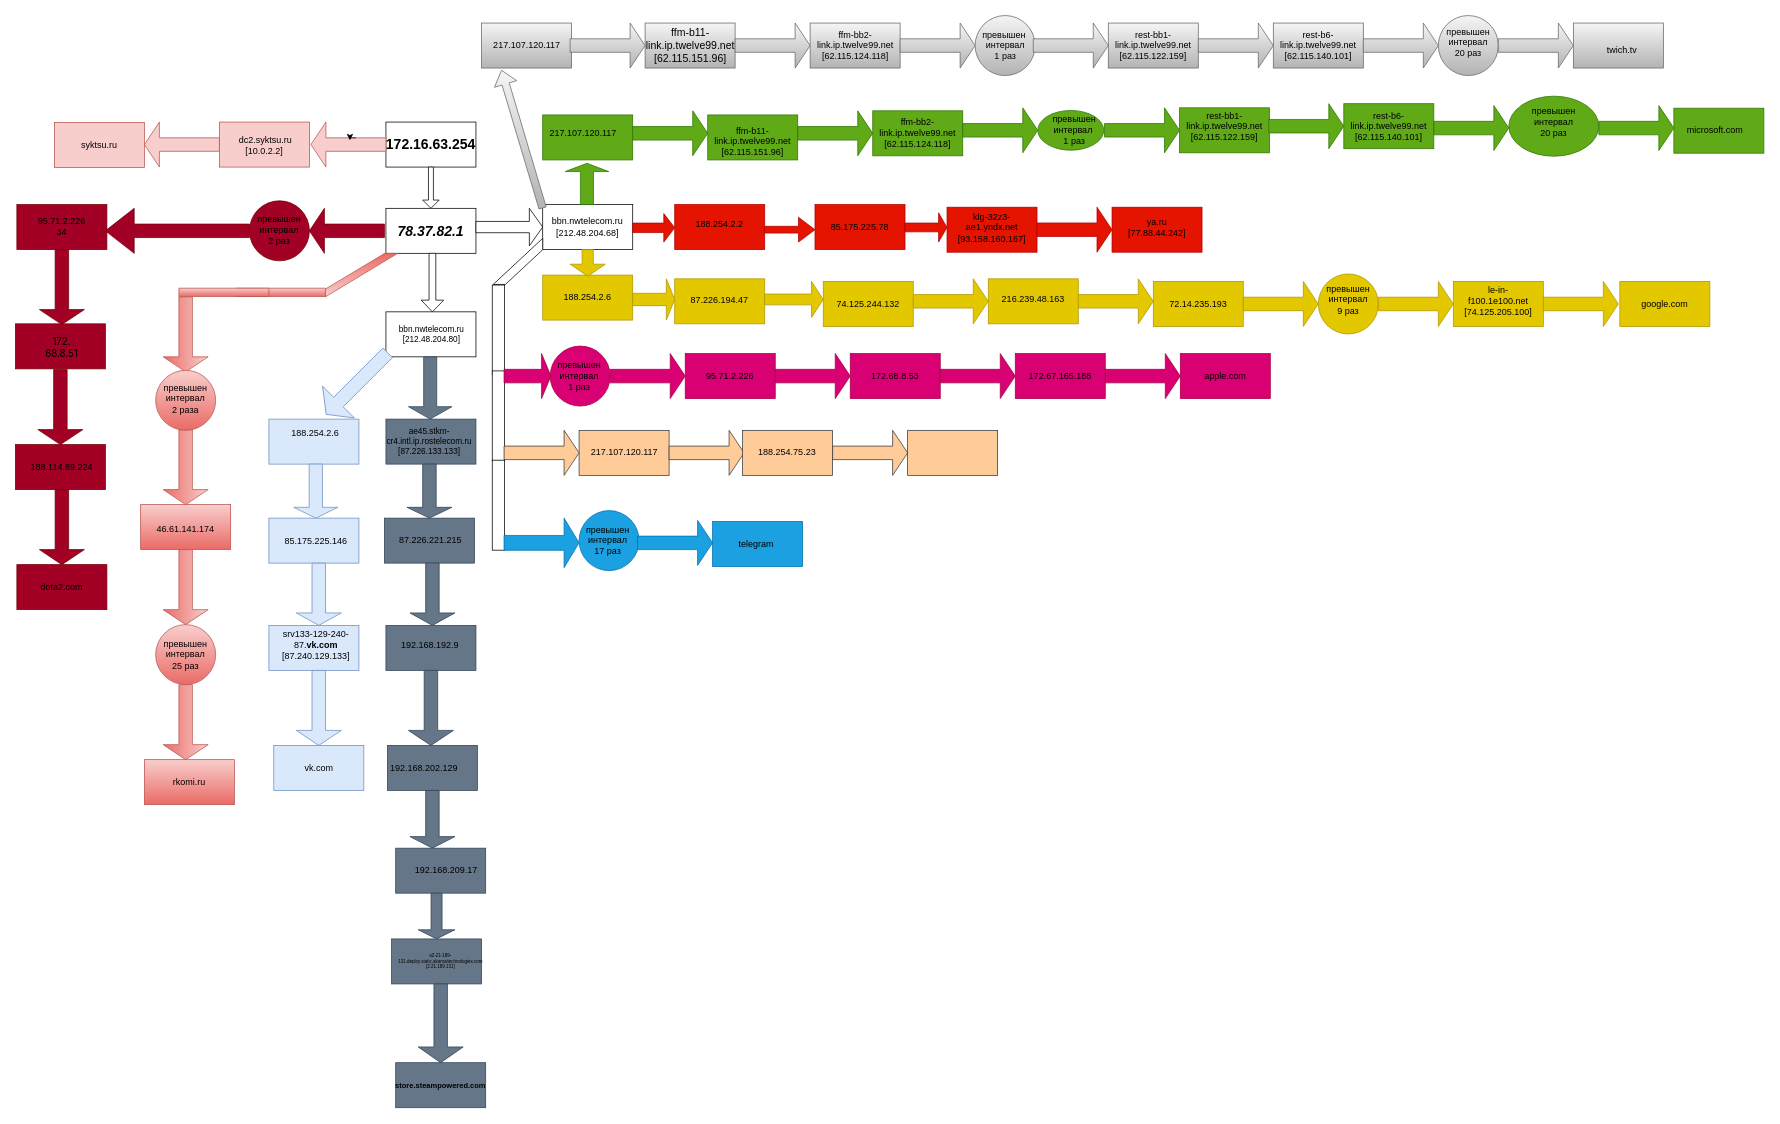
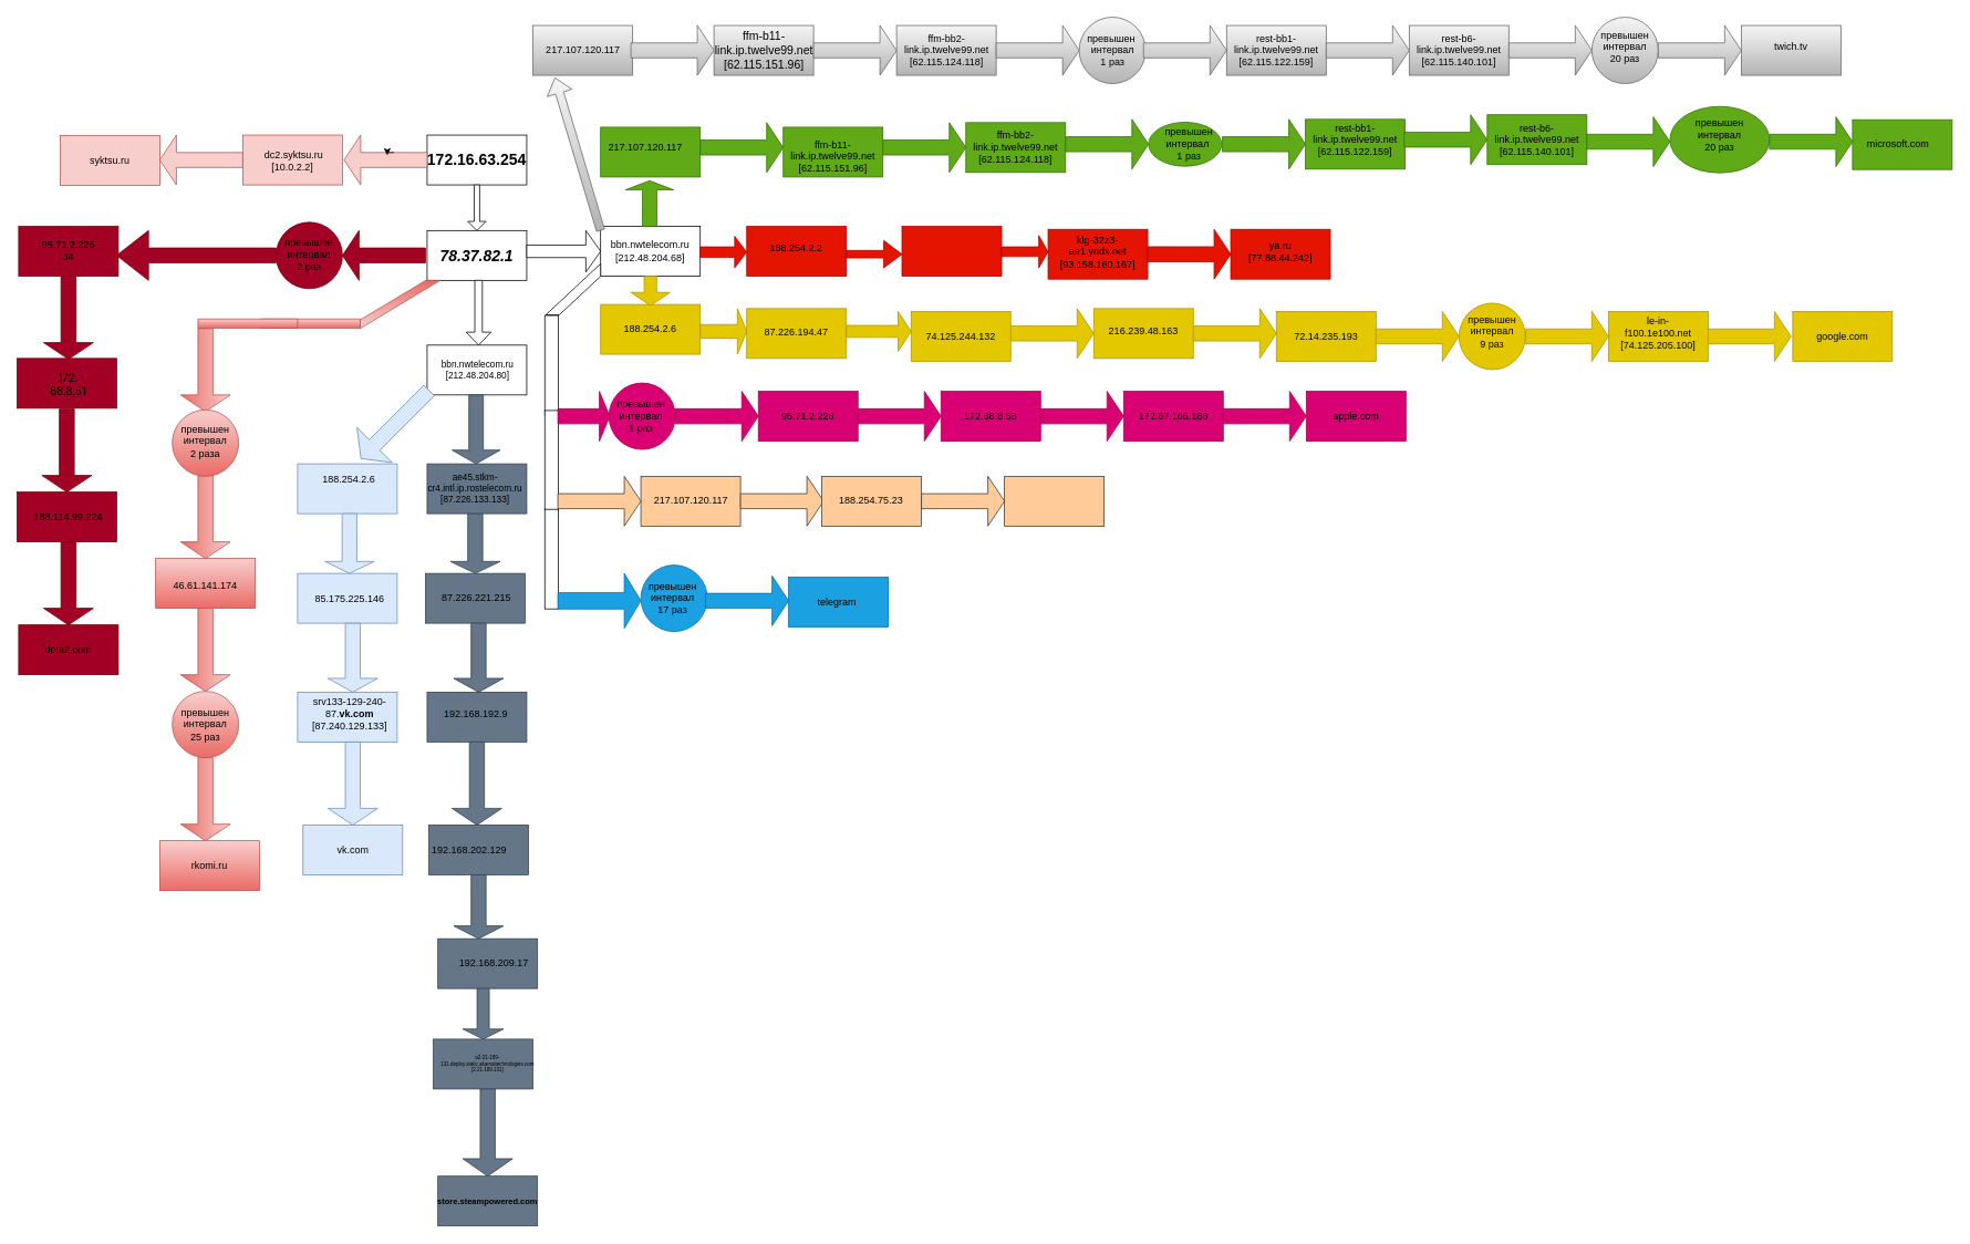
- <mxCell id="136" value="twich.tv" style="text;html=1;align=center;verticalAlign=middle;whiteSpace=wrap;rounded=0;" parent="1" vertex="1"><mxGeometry x="2132" y="51" width="60" height="30" as="geometry" /></mxCell>
+ <mxCell id="136" value="twich.tv" style="text;html=1;align=center;verticalAlign=middle;whiteSpace=wrap;rounded=0;" parent="1" vertex="1"><mxGeometry x="2127" y="41" width="60" height="30" as="geometry" /></mxCell>
- <mxCell id="42" value="85.175.225.78" style="text;html=1;align=center;verticalAlign=middle;whiteSpace=wrap;rounded=0;" parent="1" vertex="1"><mxGeometry x="1116" y="288" width="60" height="30" as="geometry" /></mxCell>
- <mxCell id="148" value="188.114.89.224" style="text;html=1;align=center;verticalAlign=middle;whiteSpace=wrap;rounded=0;" parent="1" vertex="1"><mxGeometry x="52" y="607" width="60" height="30" as="geometry" /></mxCell>
+ <mxCell id="148" value="188.114.99.224" style="text;html=1;align=center;verticalAlign=middle;whiteSpace=wrap;rounded=0;" parent="1" vertex="1"><mxGeometry x="52" y="607" width="60" height="30" as="geometry" /></mxCell>
